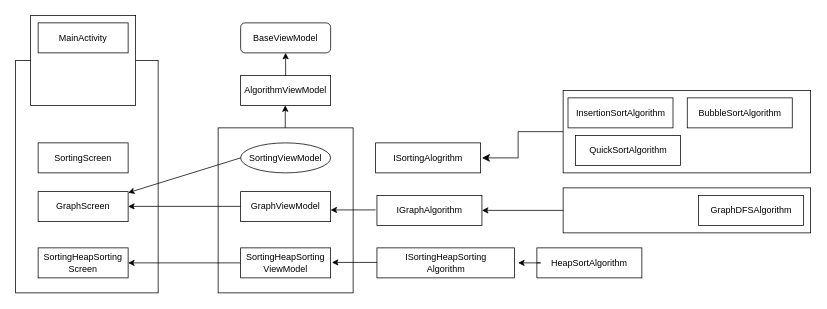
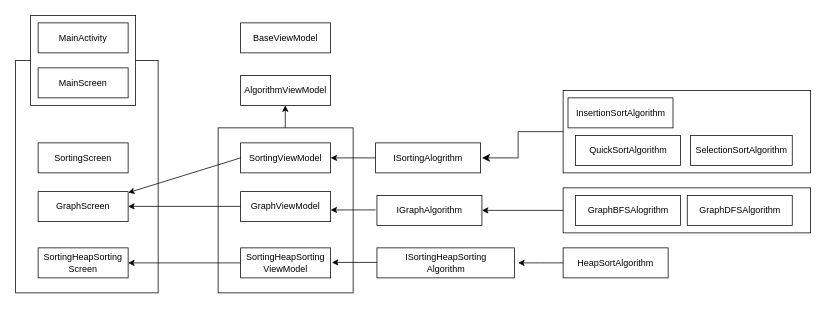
- <mxCell id="6" value="BaseViewModel" style="whiteSpace=wrap;html=1;rounded=1;" vertex="1" parent="1"><mxGeometry x="320" y="30" width="120" height="40" as="geometry" /></mxCell>
+ <mxCell id="6" value="BaseViewModel" style="rounded=0;whiteSpace=wrap;html=1;" vertex="1" parent="1"><mxGeometry x="320" y="30" width="120" height="40" as="geometry" /></mxCell>
- <mxCell id="16" value="" style="endArrow=classic;html=1;rounded=0;entryX=0.5;entryY=1;entryDx=0;entryDy=0;exitX=0.5;exitY=0;exitDx=0;exitDy=0;" edge="1" parent="1" source="7" target="6"><mxGeometry width="50" height="50" relative="1" as="geometry"><mxPoint x="490" y="370" as="sourcePoint" /><mxPoint x="540" y="320" as="targetPoint" /></mxGeometry></mxCell>
+ <mxCell id="12" value="MainScreen" style="rounded=0;whiteSpace=wrap;html=1;" vertex="1" parent="1"><mxGeometry x="50" y="90" width="120" height="40" as="geometry" /></mxCell>
- <mxCell id="20" value="Bubble&lt;span style=&quot;background-color: initial;&quot;&gt;SortAlgorithm&lt;/span&gt;" style="rounded=0;whiteSpace=wrap;html=1;" vertex="1" parent="1"><mxGeometry x="915.5" y="130" width="140" height="40" as="geometry" /></mxCell>
+ <mxCell id="22" value="Selection&lt;span style=&quot;background-color: initial;&quot;&gt;SortAlgorithm&lt;/span&gt;" style="rounded=0;whiteSpace=wrap;html=1;" vertex="1" parent="1"><mxGeometry x="920" y="180" width="135.5" height="40" as="geometry" /></mxCell>
- <mxCell id="8" value="SortingViewModel" style="ellipse;whiteSpace=wrap;html=1;" vertex="1" parent="1"><mxGeometry x="320" y="190" width="120" height="40" as="geometry" /></mxCell>
+ <mxCell id="8" value="SortingViewModel" style="rounded=0;whiteSpace=wrap;html=1;" vertex="1" parent="1"><mxGeometry x="320" y="190" width="120" height="40" as="geometry" /></mxCell>
+ <mxCell id="24" value="" style="endArrow=classic;html=1;rounded=0;entryX=1;entryY=0.5;entryDx=0;entryDy=0;exitX=0;exitY=0.5;exitDx=0;exitDy=0;" edge="1" parent="1" source="23" target="8"><mxGeometry width="50" height="50" relative="1" as="geometry"><mxPoint x="480" y="130" as="sourcePoint" /><mxPoint x="480.26" y="70" as="targetPoint" /></mxGeometry></mxCell>
+ <mxCell id="26" value="GraphBFSAlogrithm" style="rounded=0;whiteSpace=wrap;html=1;" vertex="1" parent="1"><mxGeometry x="766.5" y="260" width="140" height="40" as="geometry" /></mxCell>
- <mxCell id="27" value="GraphDFSAlgorithm" style="rounded=0;whiteSpace=wrap;html=1;" vertex="1" parent="1"><mxGeometry x="930.5" y="260" width="140" height="40" as="geometry" /></mxCell>
+ <mxCell id="27" value="GraphDFSAlgorithm" style="rounded=0;whiteSpace=wrap;html=1;" vertex="1" parent="1"><mxGeometry x="915.5" y="260" width="140" height="40" as="geometry" /></mxCell>
- <mxCell id="19" value="Heap&lt;span style=&quot;background-color: initial;&quot;&gt;SortAlgorithm&lt;/span&gt;" style="rounded=0;whiteSpace=wrap;html=1;" vertex="1" parent="1"><mxGeometry x="715" y="330" width="140" height="40" as="geometry" /></mxCell>
+ <mxCell id="19" value="Heap&lt;span style=&quot;background-color: initial;&quot;&gt;SortAlgorithm&lt;/span&gt;" style="rounded=0;whiteSpace=wrap;html=1;" vertex="1" parent="1"><mxGeometry x="750" y="330" width="140" height="40" as="geometry" /></mxCell>
